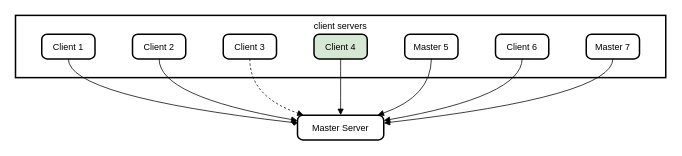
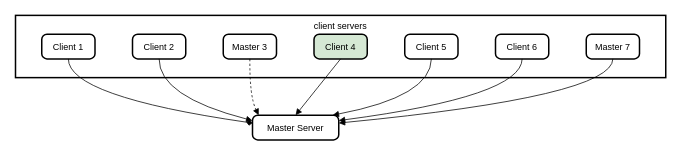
- <mxCell id="5" value="Client 3" style="rounded=1;absoluteArcSize=1;arcSize=14;whiteSpace=wrap;strokeWidth=2;" vertex="1" parent="1"><mxGeometry x="297" y="45" width="71" height="33" as="geometry" /></mxCell>
+ <mxCell id="5" value="Master 3" style="rounded=1;absoluteArcSize=1;arcSize=14;whiteSpace=wrap;strokeWidth=2;" vertex="1" parent="1"><mxGeometry x="297" y="45" width="71" height="33" as="geometry" /></mxCell>
- <mxCell id="7" value="Master 5" style="rounded=1;absoluteArcSize=1;arcSize=14;whiteSpace=wrap;strokeWidth=2;" vertex="1" parent="1"><mxGeometry x="539" y="45" width="71" height="33" as="geometry" /></mxCell>
+ <mxCell id="7" value="Client 5" style="rounded=1;absoluteArcSize=1;arcSize=14;whiteSpace=wrap;strokeWidth=2;" vertex="1" parent="1"><mxGeometry x="539" y="45" width="71" height="33" as="geometry" /></mxCell>
- <mxCell id="10" value="Master Server" style="rounded=1;absoluteArcSize=1;arcSize=14;whiteSpace=wrap;strokeWidth=2;" vertex="1" parent="1"><mxGeometry x="396" y="153" width="115" height="33" as="geometry" /></mxCell>
+ <mxCell id="10" value="Master Server" style="rounded=1;absoluteArcSize=1;arcSize=14;whiteSpace=wrap;strokeWidth=2;" vertex="1" parent="1"><mxGeometry x="336" y="153" width="115" height="33" as="geometry" /></mxCell>
